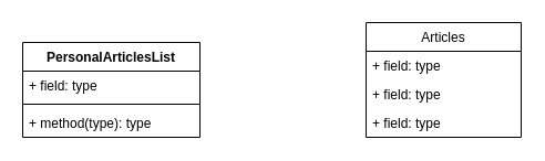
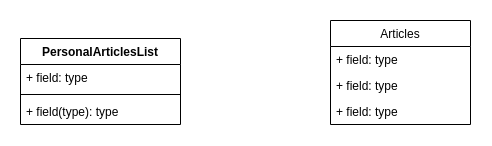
- <mxCell id="5" value="+ method(type): type" style="text;strokeColor=none;fillColor=none;align=left;verticalAlign=top;spacingLeft=4;spacingRight=4;overflow=hidden;rotatable=0;points=[[0,0.5],[1,0.5]];portConstraint=eastwest;" vertex="1" parent="2"><mxGeometry y="60" width="160" height="26" as="geometry" /></mxCell>
+ <mxCell id="5" value="+ field(type): type" style="text;strokeColor=none;fillColor=none;align=left;verticalAlign=top;spacingLeft=4;spacingRight=4;overflow=hidden;rotatable=0;points=[[0,0.5],[1,0.5]];portConstraint=eastwest;" vertex="1" parent="2"><mxGeometry y="60" width="160" height="26" as="geometry" /></mxCell>
